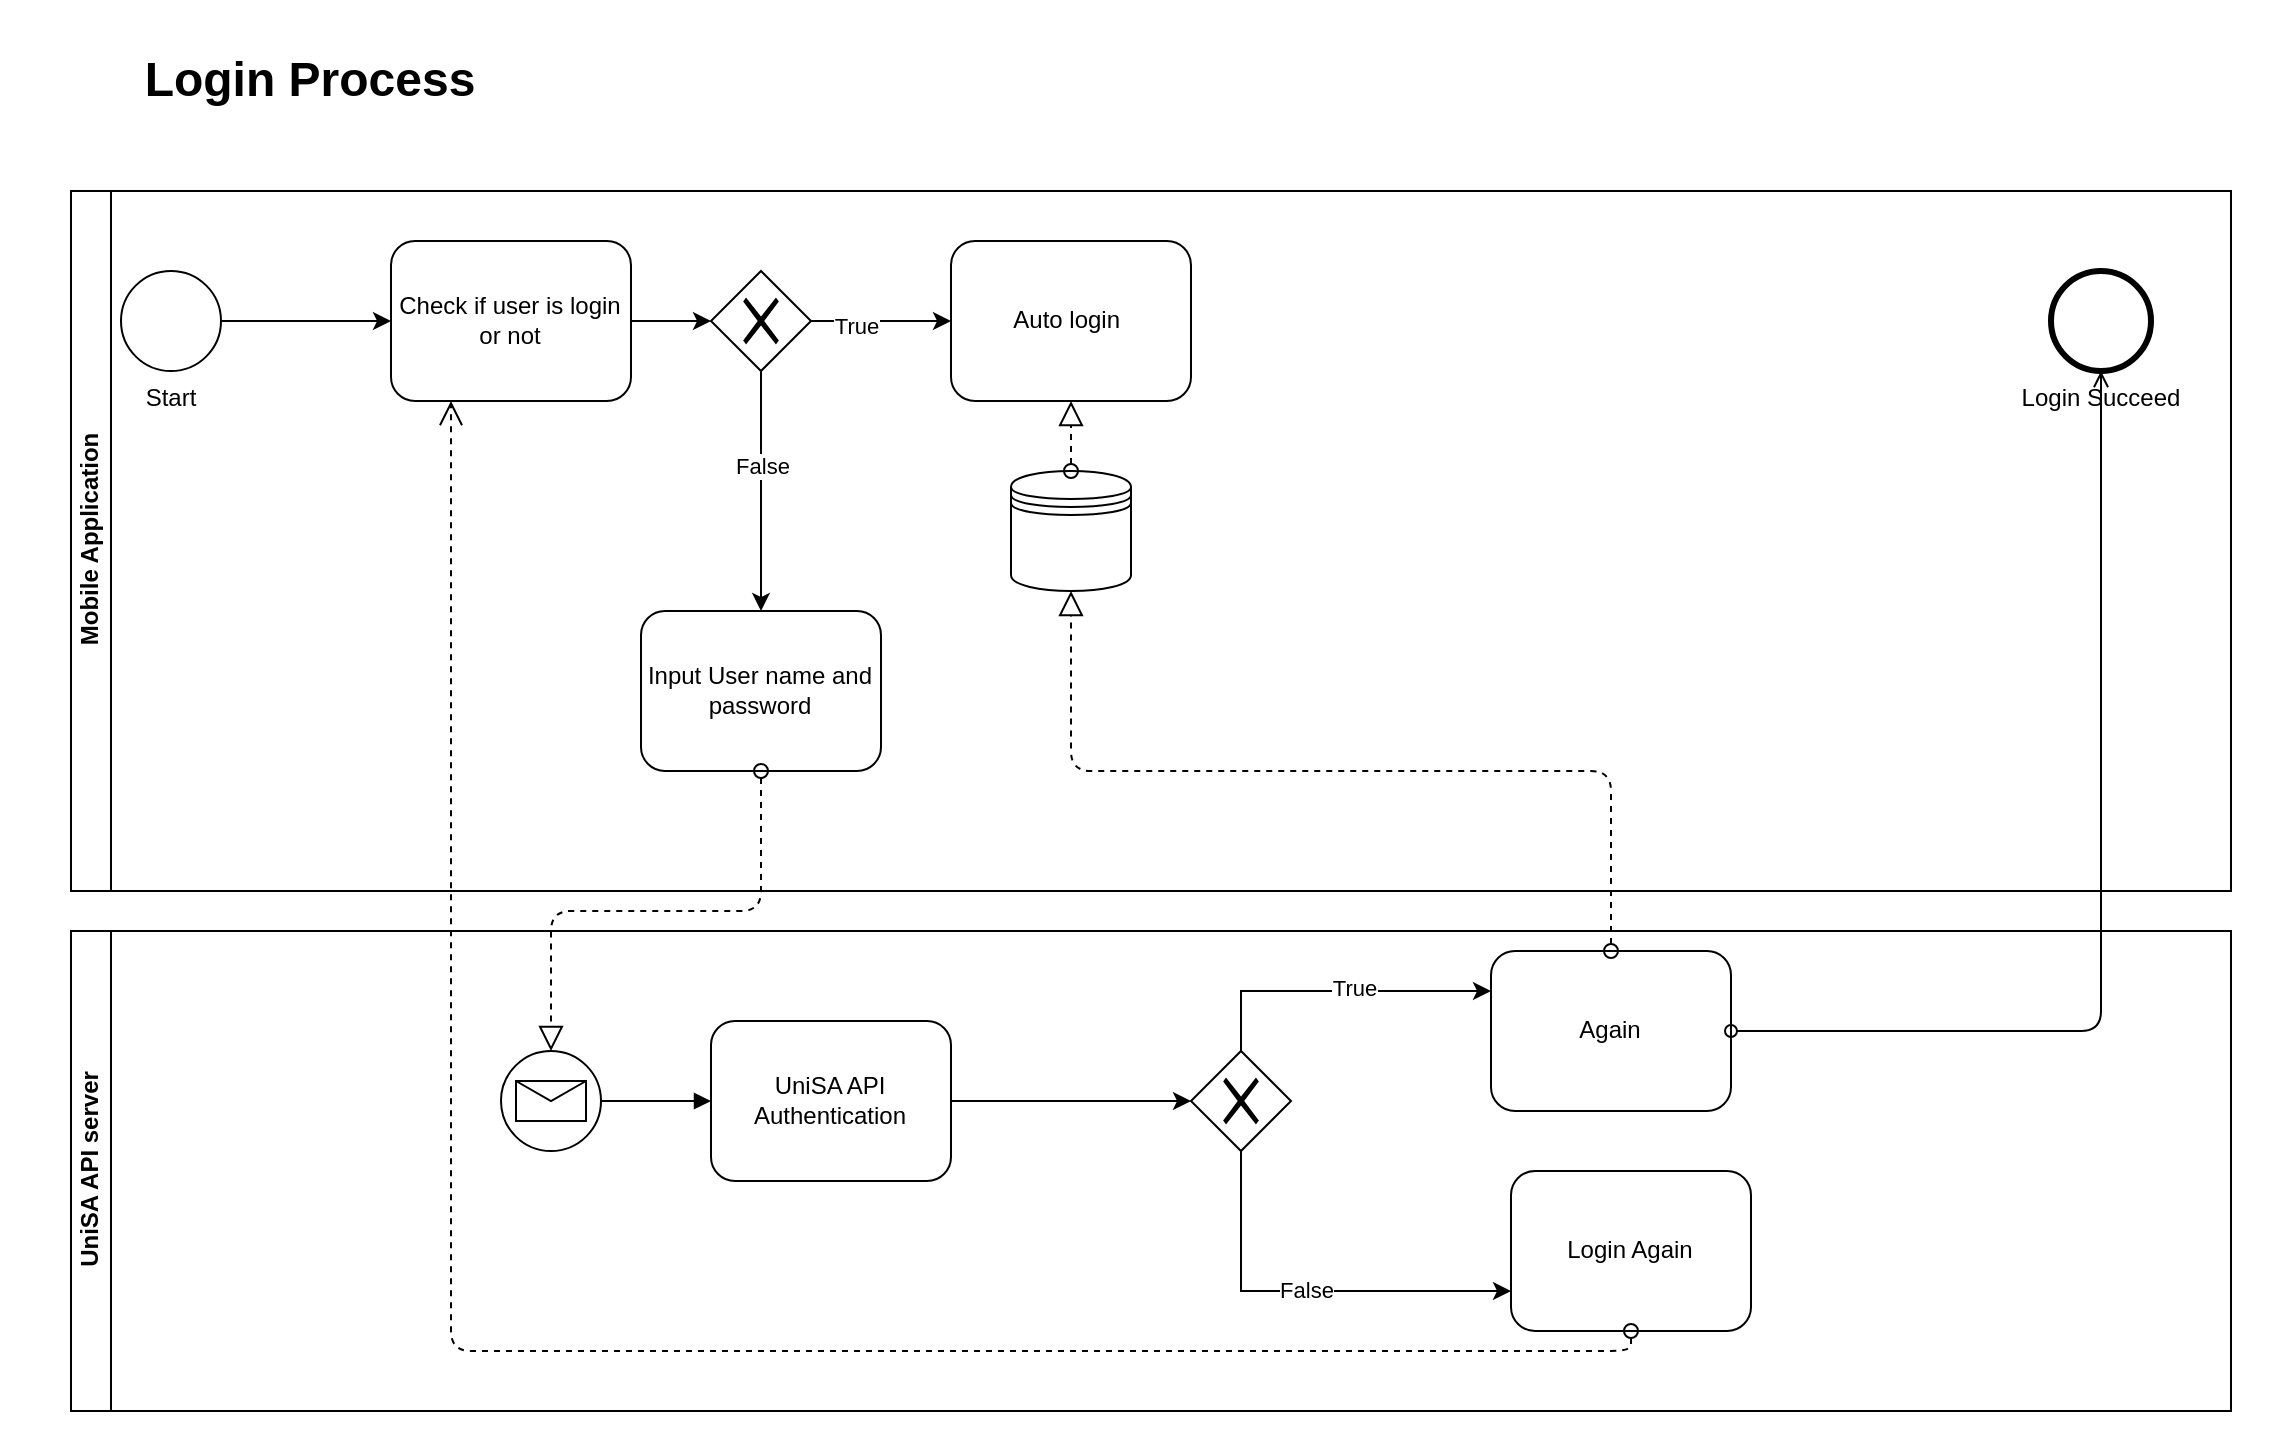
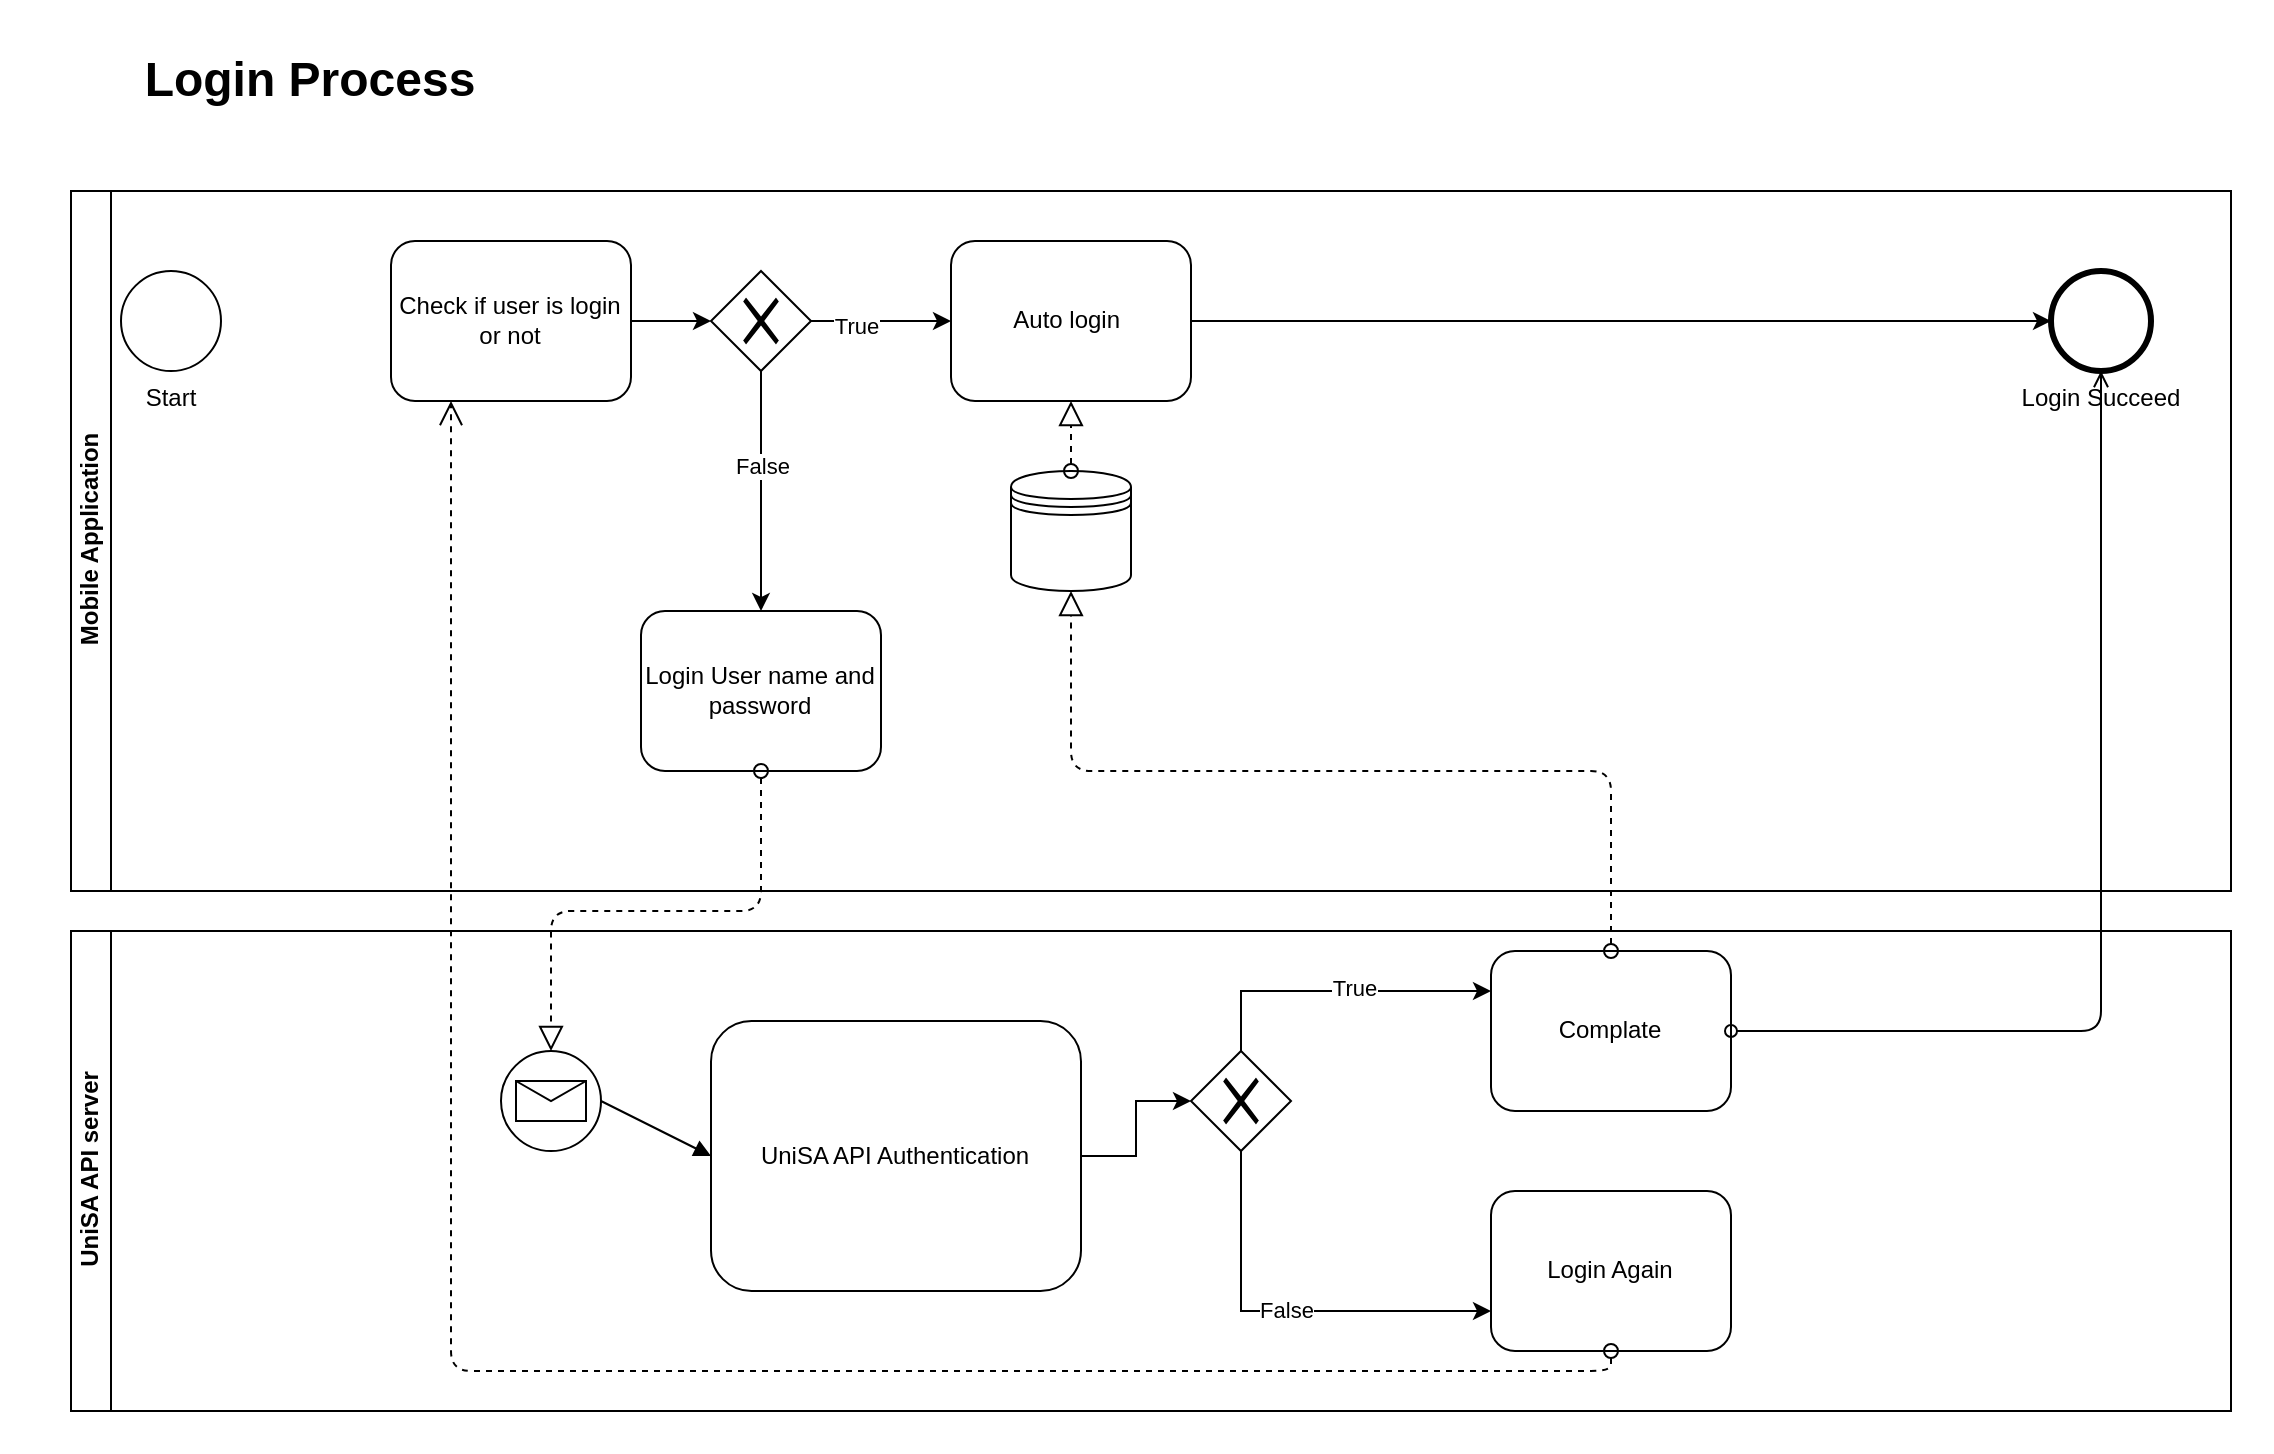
- <mxCell id="4" style="edgeStyle=orthogonalEdgeStyle;rounded=0;orthogonalLoop=1;jettySize=auto;html=1;exitX=1;exitY=0.5;exitDx=0;exitDy=0;entryX=0;entryY=0.5;entryDx=0;entryDy=0;" edge="1" parent="3" source="5" target="12"><mxGeometry relative="1" as="geometry" /></mxCell>
+ <mxCell id="8" style="edgeStyle=orthogonalEdgeStyle;rounded=0;orthogonalLoop=1;jettySize=auto;html=1;exitX=1;exitY=0.5;exitDx=0;exitDy=0;entryX=0;entryY=0.5;entryDx=0;entryDy=0;" edge="1" parent="3" source="9" target="6"><mxGeometry relative="1" as="geometry" /></mxCell>
- <mxCell id="7" value="Input User name and password" style="shape=ext;rounded=1;html=1;whiteSpace=wrap;" vertex="1" parent="3"><mxGeometry x="285" y="210" width="120" height="80" as="geometry" /></mxCell>
+ <mxCell id="7" value="Login User name and password" style="shape=ext;rounded=1;html=1;whiteSpace=wrap;" vertex="1" parent="3"><mxGeometry x="285" y="210" width="120" height="80" as="geometry" /></mxCell>
- <mxCell id="28" value="Again" style="shape=ext;rounded=1;html=1;whiteSpace=wrap;" vertex="1" parent="19"><mxGeometry x="710" y="10" width="120" height="80" as="geometry" /></mxCell>
+ <mxCell id="28" value="Complate" style="shape=ext;rounded=1;html=1;whiteSpace=wrap;" vertex="1" parent="19"><mxGeometry x="710" y="10" width="120" height="80" as="geometry" /></mxCell>
- <mxCell id="22" value="UniSA API Authentication" style="shape=ext;rounded=1;html=1;whiteSpace=wrap;" vertex="1" parent="19"><mxGeometry x="320" y="45" width="120" height="80" as="geometry" /></mxCell>
+ <mxCell id="22" value="UniSA API Authentication" style="shape=ext;rounded=1;html=1;whiteSpace=wrap;" vertex="1" parent="19"><mxGeometry x="320" y="45" width="185" height="135" as="geometry" /></mxCell>
- <mxCell id="29" value="Login Again" style="shape=ext;rounded=1;html=1;whiteSpace=wrap;" vertex="1" parent="19"><mxGeometry x="720" y="120" width="120" height="80" as="geometry" /></mxCell>
+ <mxCell id="29" value="Login Again" style="shape=ext;rounded=1;html=1;whiteSpace=wrap;" vertex="1" parent="19"><mxGeometry x="710" y="130" width="120" height="80" as="geometry" /></mxCell>
